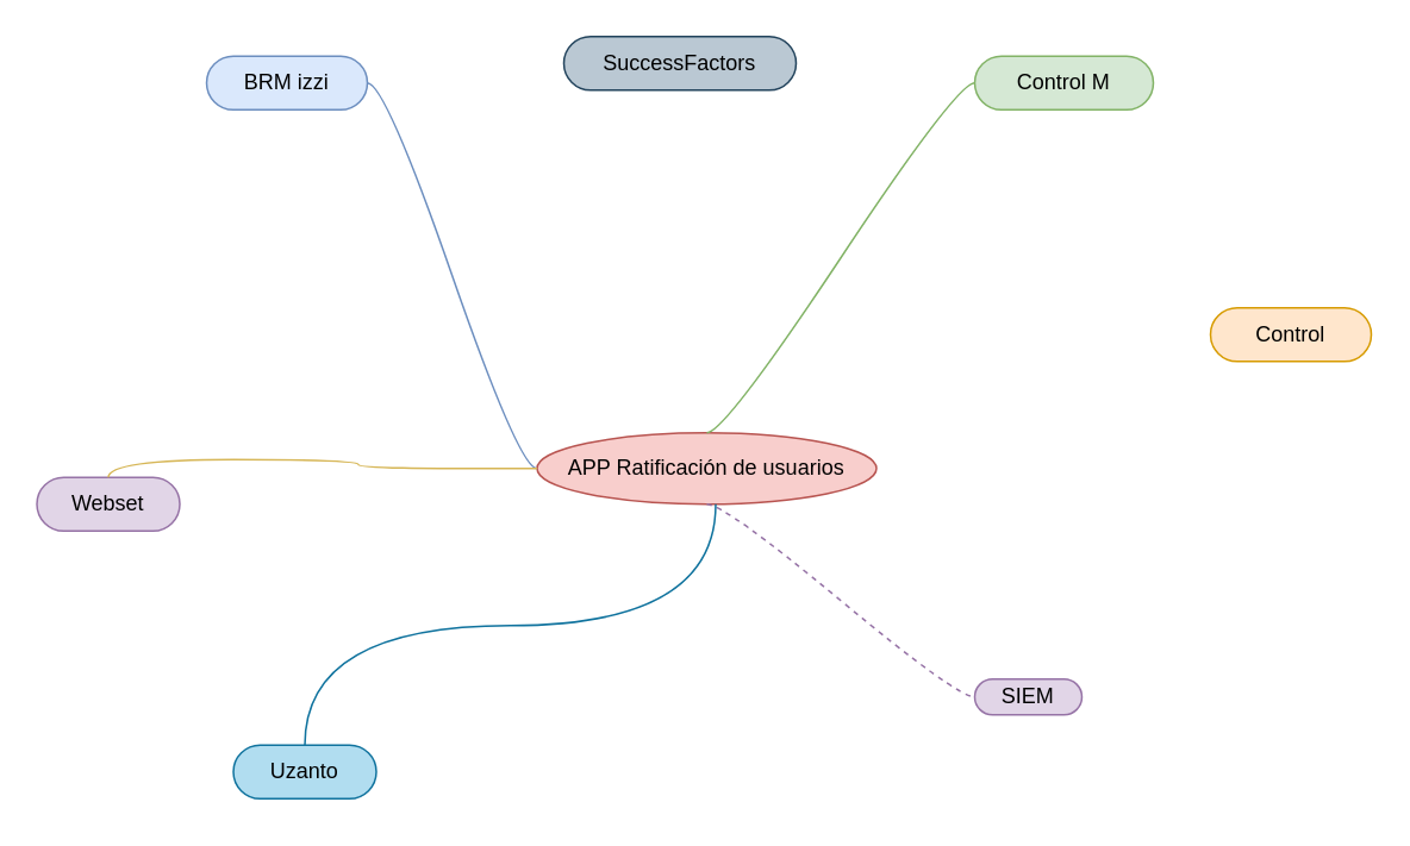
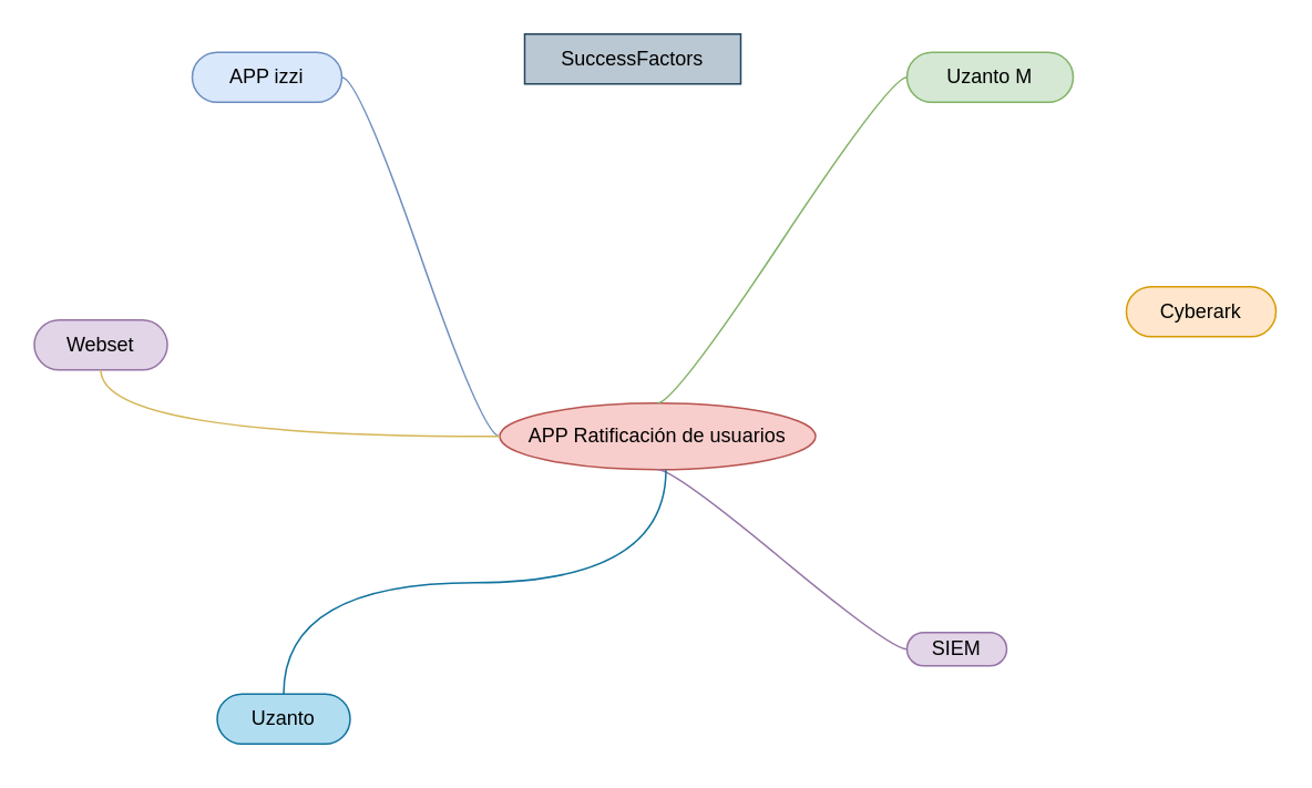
- <mxCell id="14" value="SuccessFactors" style="whiteSpace=wrap;html=1;rounded=1;arcSize=50;align=center;verticalAlign=middle;strokeWidth=1;autosize=1;spacing=4;treeFolding=1;treeMoving=1;newEdgeStyle={&quot;edgeStyle&quot;:&quot;entityRelationEdgeStyle&quot;,&quot;startArrow&quot;:&quot;none&quot;,&quot;endArrow&quot;:&quot;none&quot;,&quot;segment&quot;:10,&quot;curved&quot;:1,&quot;sourcePerimeterSpacing&quot;:0,&quot;targetPerimeterSpacing&quot;:0};fillColor=#bac8d3;strokeColor=#23445d;" vertex="1" parent="1"><mxGeometry x="315" y="20" width="130" height="30" as="geometry" /></mxCell>
+ <mxCell id="14" value="SuccessFactors" style="whiteSpace=wrap;html=1;arcSize=50;align=center;verticalAlign=middle;strokeWidth=1;autosize=1;spacing=4;treeFolding=1;treeMoving=1;newEdgeStyle={&quot;edgeStyle&quot;:&quot;entityRelationEdgeStyle&quot;,&quot;startArrow&quot;:&quot;none&quot;,&quot;endArrow&quot;:&quot;none&quot;,&quot;segment&quot;:10,&quot;curved&quot;:1,&quot;sourcePerimeterSpacing&quot;:0,&quot;targetPerimeterSpacing&quot;:0};fillColor=#bac8d3;strokeColor=#23445d;rounded=0;" vertex="1" parent="1"><mxGeometry x="315" y="20" width="130" height="30" as="geometry" /></mxCell>
- <mxCell id="6" value="BRM izzi" style="whiteSpace=wrap;html=1;rounded=1;arcSize=50;align=center;verticalAlign=middle;strokeWidth=1;autosize=1;spacing=4;treeFolding=1;treeMoving=1;newEdgeStyle={&quot;edgeStyle&quot;:&quot;entityRelationEdgeStyle&quot;,&quot;startArrow&quot;:&quot;none&quot;,&quot;endArrow&quot;:&quot;none&quot;,&quot;segment&quot;:10,&quot;curved&quot;:1,&quot;sourcePerimeterSpacing&quot;:0,&quot;targetPerimeterSpacing&quot;:0};fillColor=#dae8fc;strokeColor=#6c8ebf;" vertex="1" parent="1"><mxGeometry x="115" y="31" width="90" height="30" as="geometry" /></mxCell>
+ <mxCell id="6" value="APP izzi" style="whiteSpace=wrap;html=1;rounded=1;arcSize=50;align=center;verticalAlign=middle;strokeWidth=1;autosize=1;spacing=4;treeFolding=1;treeMoving=1;newEdgeStyle={&quot;edgeStyle&quot;:&quot;entityRelationEdgeStyle&quot;,&quot;startArrow&quot;:&quot;none&quot;,&quot;endArrow&quot;:&quot;none&quot;,&quot;segment&quot;:10,&quot;curved&quot;:1,&quot;sourcePerimeterSpacing&quot;:0,&quot;targetPerimeterSpacing&quot;:0};fillColor=#dae8fc;strokeColor=#6c8ebf;" vertex="1" parent="1"><mxGeometry x="115" y="31" width="90" height="30" as="geometry" /></mxCell>
- <mxCell id="8" value="Control M" style="whiteSpace=wrap;html=1;rounded=1;arcSize=50;align=center;verticalAlign=middle;strokeWidth=1;autosize=1;spacing=4;treeFolding=1;treeMoving=1;newEdgeStyle={&quot;edgeStyle&quot;:&quot;entityRelationEdgeStyle&quot;,&quot;startArrow&quot;:&quot;none&quot;,&quot;endArrow&quot;:&quot;none&quot;,&quot;segment&quot;:10,&quot;curved&quot;:1,&quot;sourcePerimeterSpacing&quot;:0,&quot;targetPerimeterSpacing&quot;:0};fillColor=#d5e8d4;strokeColor=#82b366;" vertex="1" parent="1"><mxGeometry x="545" y="31" width="100" height="30" as="geometry" /></mxCell>
+ <mxCell id="8" value="Uzanto M" style="whiteSpace=wrap;html=1;rounded=1;arcSize=50;align=center;verticalAlign=middle;strokeWidth=1;autosize=1;spacing=4;treeFolding=1;treeMoving=1;newEdgeStyle={&quot;edgeStyle&quot;:&quot;entityRelationEdgeStyle&quot;,&quot;startArrow&quot;:&quot;none&quot;,&quot;endArrow&quot;:&quot;none&quot;,&quot;segment&quot;:10,&quot;curved&quot;:1,&quot;sourcePerimeterSpacing&quot;:0,&quot;targetPerimeterSpacing&quot;:0};fillColor=#d5e8d4;strokeColor=#82b366;" vertex="1" parent="1"><mxGeometry x="545" y="31" width="100" height="30" as="geometry" /></mxCell>
- <mxCell id="3" value="Control" style="whiteSpace=wrap;html=1;rounded=1;arcSize=50;align=center;verticalAlign=middle;strokeWidth=1;autosize=1;spacing=4;treeFolding=1;treeMoving=1;newEdgeStyle={&quot;edgeStyle&quot;:&quot;entityRelationEdgeStyle&quot;,&quot;startArrow&quot;:&quot;none&quot;,&quot;endArrow&quot;:&quot;none&quot;,&quot;segment&quot;:10,&quot;curved&quot;:1,&quot;sourcePerimeterSpacing&quot;:0,&quot;targetPerimeterSpacing&quot;:0};fillColor=#ffe6cc;strokeColor=#d79b00;" vertex="1" parent="1"><mxGeometry x="677" y="172" width="90" height="30" as="geometry" /></mxCell>
+ <mxCell id="3" value="Cyberark" style="whiteSpace=wrap;html=1;rounded=1;arcSize=50;align=center;verticalAlign=middle;strokeWidth=1;autosize=1;spacing=4;treeFolding=1;treeMoving=1;newEdgeStyle={&quot;edgeStyle&quot;:&quot;entityRelationEdgeStyle&quot;,&quot;startArrow&quot;:&quot;none&quot;,&quot;endArrow&quot;:&quot;none&quot;,&quot;segment&quot;:10,&quot;curved&quot;:1,&quot;sourcePerimeterSpacing&quot;:0,&quot;targetPerimeterSpacing&quot;:0};fillColor=#ffe6cc;strokeColor=#d79b00;" vertex="1" parent="1"><mxGeometry x="677" y="172" width="90" height="30" as="geometry" /></mxCell>
- <mxCell id="10" value="Webset" style="whiteSpace=wrap;html=1;rounded=1;arcSize=50;align=center;verticalAlign=middle;strokeWidth=1;autosize=1;spacing=4;treeFolding=1;treeMoving=1;newEdgeStyle={&quot;edgeStyle&quot;:&quot;entityRelationEdgeStyle&quot;,&quot;startArrow&quot;:&quot;none&quot;,&quot;endArrow&quot;:&quot;none&quot;,&quot;segment&quot;:10,&quot;curved&quot;:1,&quot;sourcePerimeterSpacing&quot;:0,&quot;targetPerimeterSpacing&quot;:0};fillColor=#e1d5e7;strokeColor=#9673a6;" vertex="1" parent="1"><mxGeometry x="20" y="267" width="80" height="30" as="geometry" /></mxCell>
+ <mxCell id="10" value="Webset" style="whiteSpace=wrap;html=1;rounded=1;arcSize=50;align=center;verticalAlign=middle;strokeWidth=1;autosize=1;spacing=4;treeFolding=1;treeMoving=1;newEdgeStyle={&quot;edgeStyle&quot;:&quot;entityRelationEdgeStyle&quot;,&quot;startArrow&quot;:&quot;none&quot;,&quot;endArrow&quot;:&quot;none&quot;,&quot;segment&quot;:10,&quot;curved&quot;:1,&quot;sourcePerimeterSpacing&quot;:0,&quot;targetPerimeterSpacing&quot;:0};fillColor=#e1d5e7;strokeColor=#9673a6;" vertex="1" parent="1"><mxGeometry x="20" y="192" width="80" height="30" as="geometry" /></mxCell>
- <mxCell id="5" value="" style="edgeStyle=entityRelationEdgeStyle;startArrow=none;endArrow=none;segment=10;curved=1;sourcePerimeterSpacing=0;targetPerimeterSpacing=0;rounded=0;exitX=0.5;exitY=1;exitDx=0;exitDy=0;fillColor=#e1d5e7;strokeColor=#9673a6;dashed=1;" edge="1" target="4" parent="1" source="2"><mxGeometry relative="1" as="geometry"><mxPoint x="500" y="422" as="sourcePoint" /><Array as="points"><mxPoint x="420" y="452" /><mxPoint x="370" y="395" /></Array></mxGeometry></mxCell>
+ <mxCell id="5" value="" style="edgeStyle=entityRelationEdgeStyle;startArrow=none;endArrow=none;segment=10;curved=1;sourcePerimeterSpacing=0;targetPerimeterSpacing=0;rounded=0;exitX=0.5;exitY=1;exitDx=0;exitDy=0;fillColor=#e1d5e7;strokeColor=#9673a6;" edge="1" target="4" parent="1" source="2"><mxGeometry relative="1" as="geometry"><mxPoint x="500" y="422" as="sourcePoint" /><Array as="points"><mxPoint x="420" y="452" /><mxPoint x="370" y="395" /></Array></mxGeometry></mxCell>
